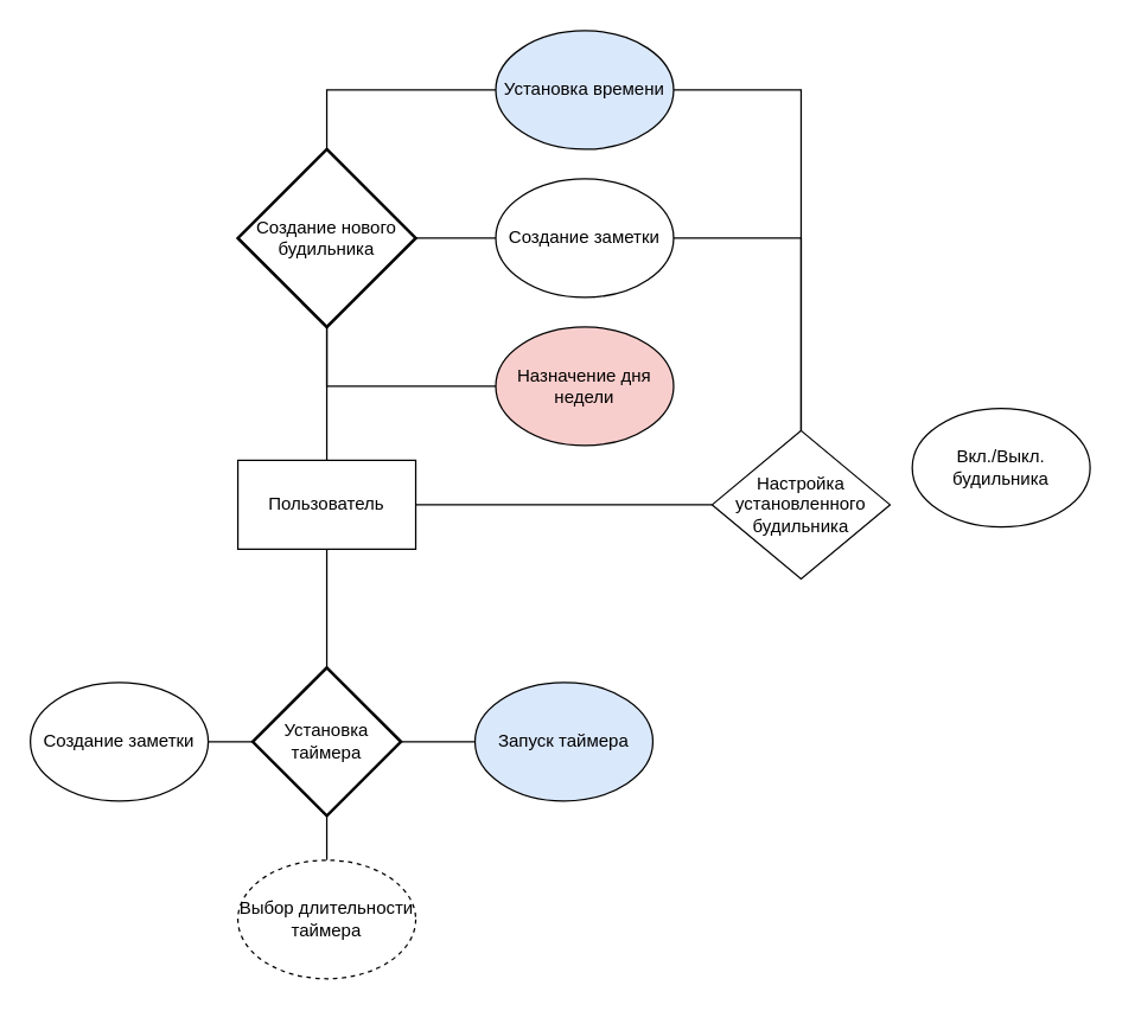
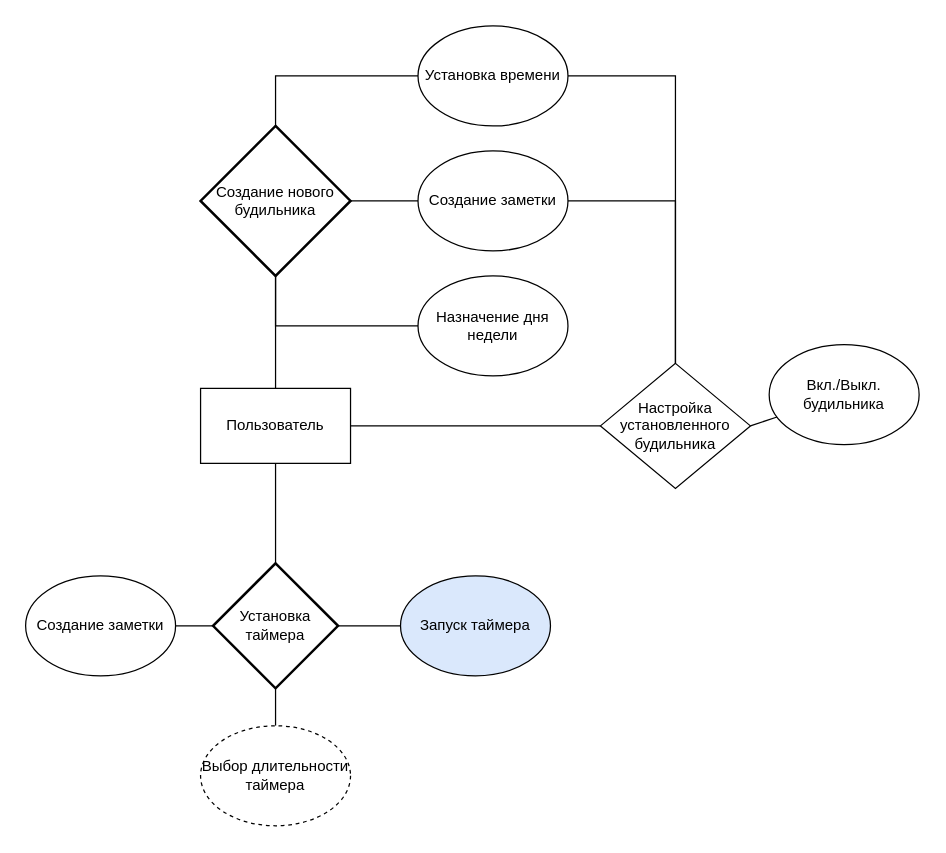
- <mxCell id="5" value="Установка времени" style="ellipse;whiteSpace=wrap;html=1;fillColor=#dae8fc;" parent="1" vertex="1"><mxGeometry x="334" y="20" width="120" height="80" as="geometry" /></mxCell>
+ <mxCell id="5" value="Установка времени" style="ellipse;whiteSpace=wrap;html=1;" parent="1" vertex="1"><mxGeometry x="334" y="20" width="120" height="80" as="geometry" /></mxCell>
- <mxCell id="8" value="Назначение дня недели" style="ellipse;whiteSpace=wrap;html=1;fillColor=#f8cecc;" parent="1" vertex="1"><mxGeometry x="334" y="220" width="120" height="80" as="geometry" /></mxCell>
+ <mxCell id="8" value="Назначение дня недели" style="ellipse;whiteSpace=wrap;html=1;" parent="1" vertex="1"><mxGeometry x="334" y="220" width="120" height="80" as="geometry" /></mxCell>
+ <mxCell id="10" value="" style="endArrow=none;html=1;rounded=0;exitX=1;exitY=0.5;exitDx=0;exitDy=0;" parent="1" source="9" target="11" edge="1"><mxGeometry width="50" height="50" relative="1" as="geometry"><mxPoint x="370" y="330" as="sourcePoint" /><mxPoint x="720" y="280" as="targetPoint" /></mxGeometry></mxCell>
